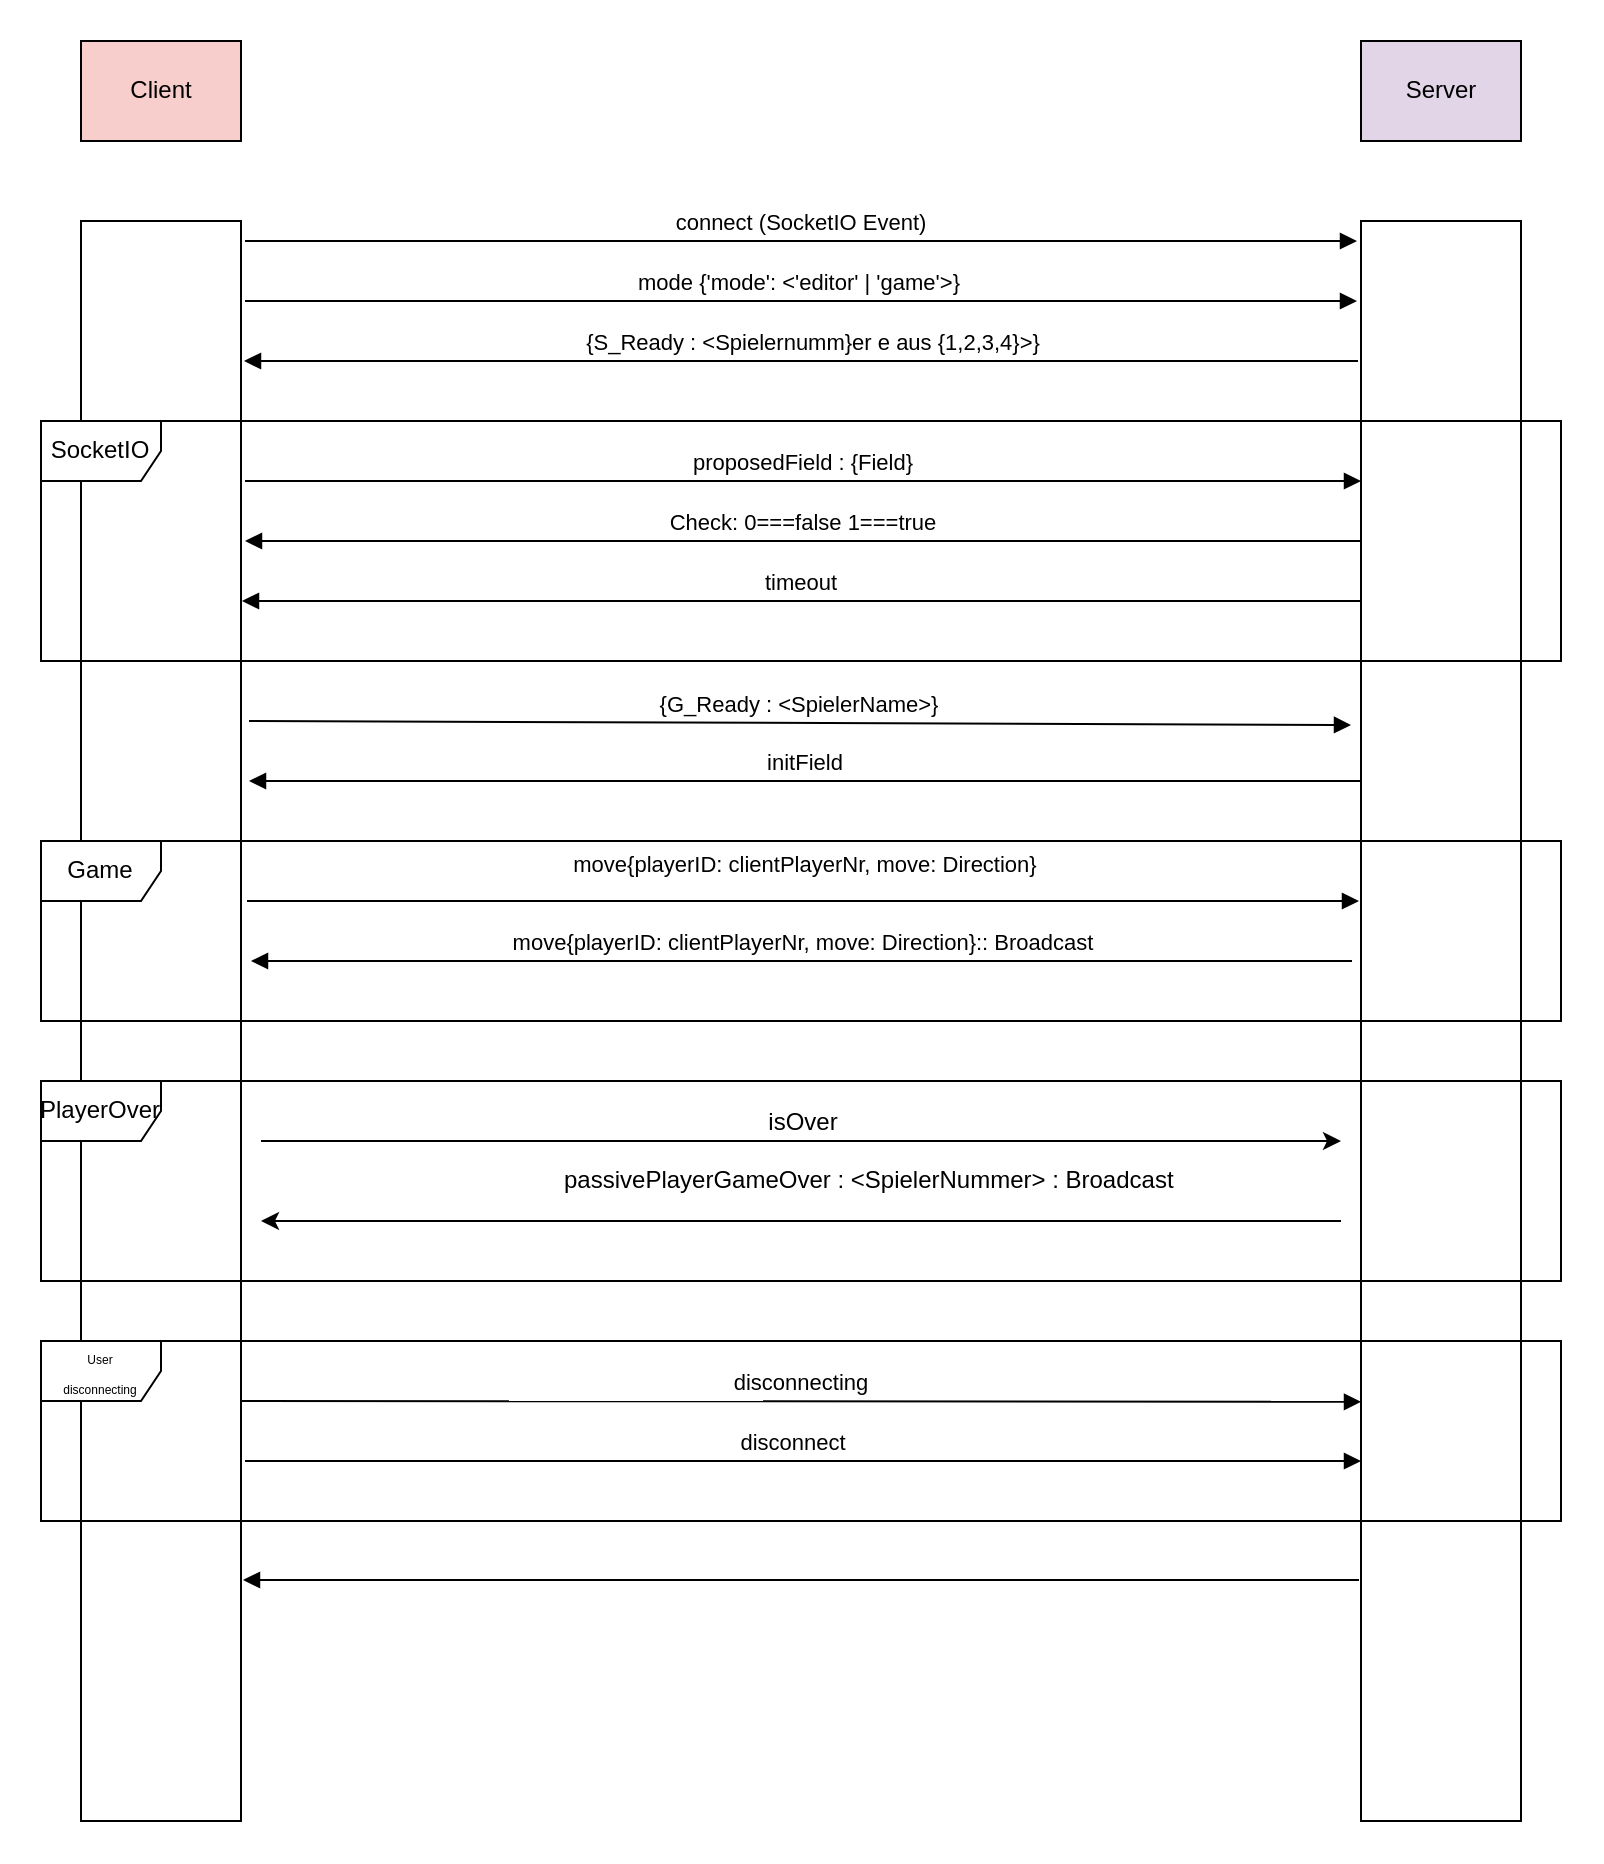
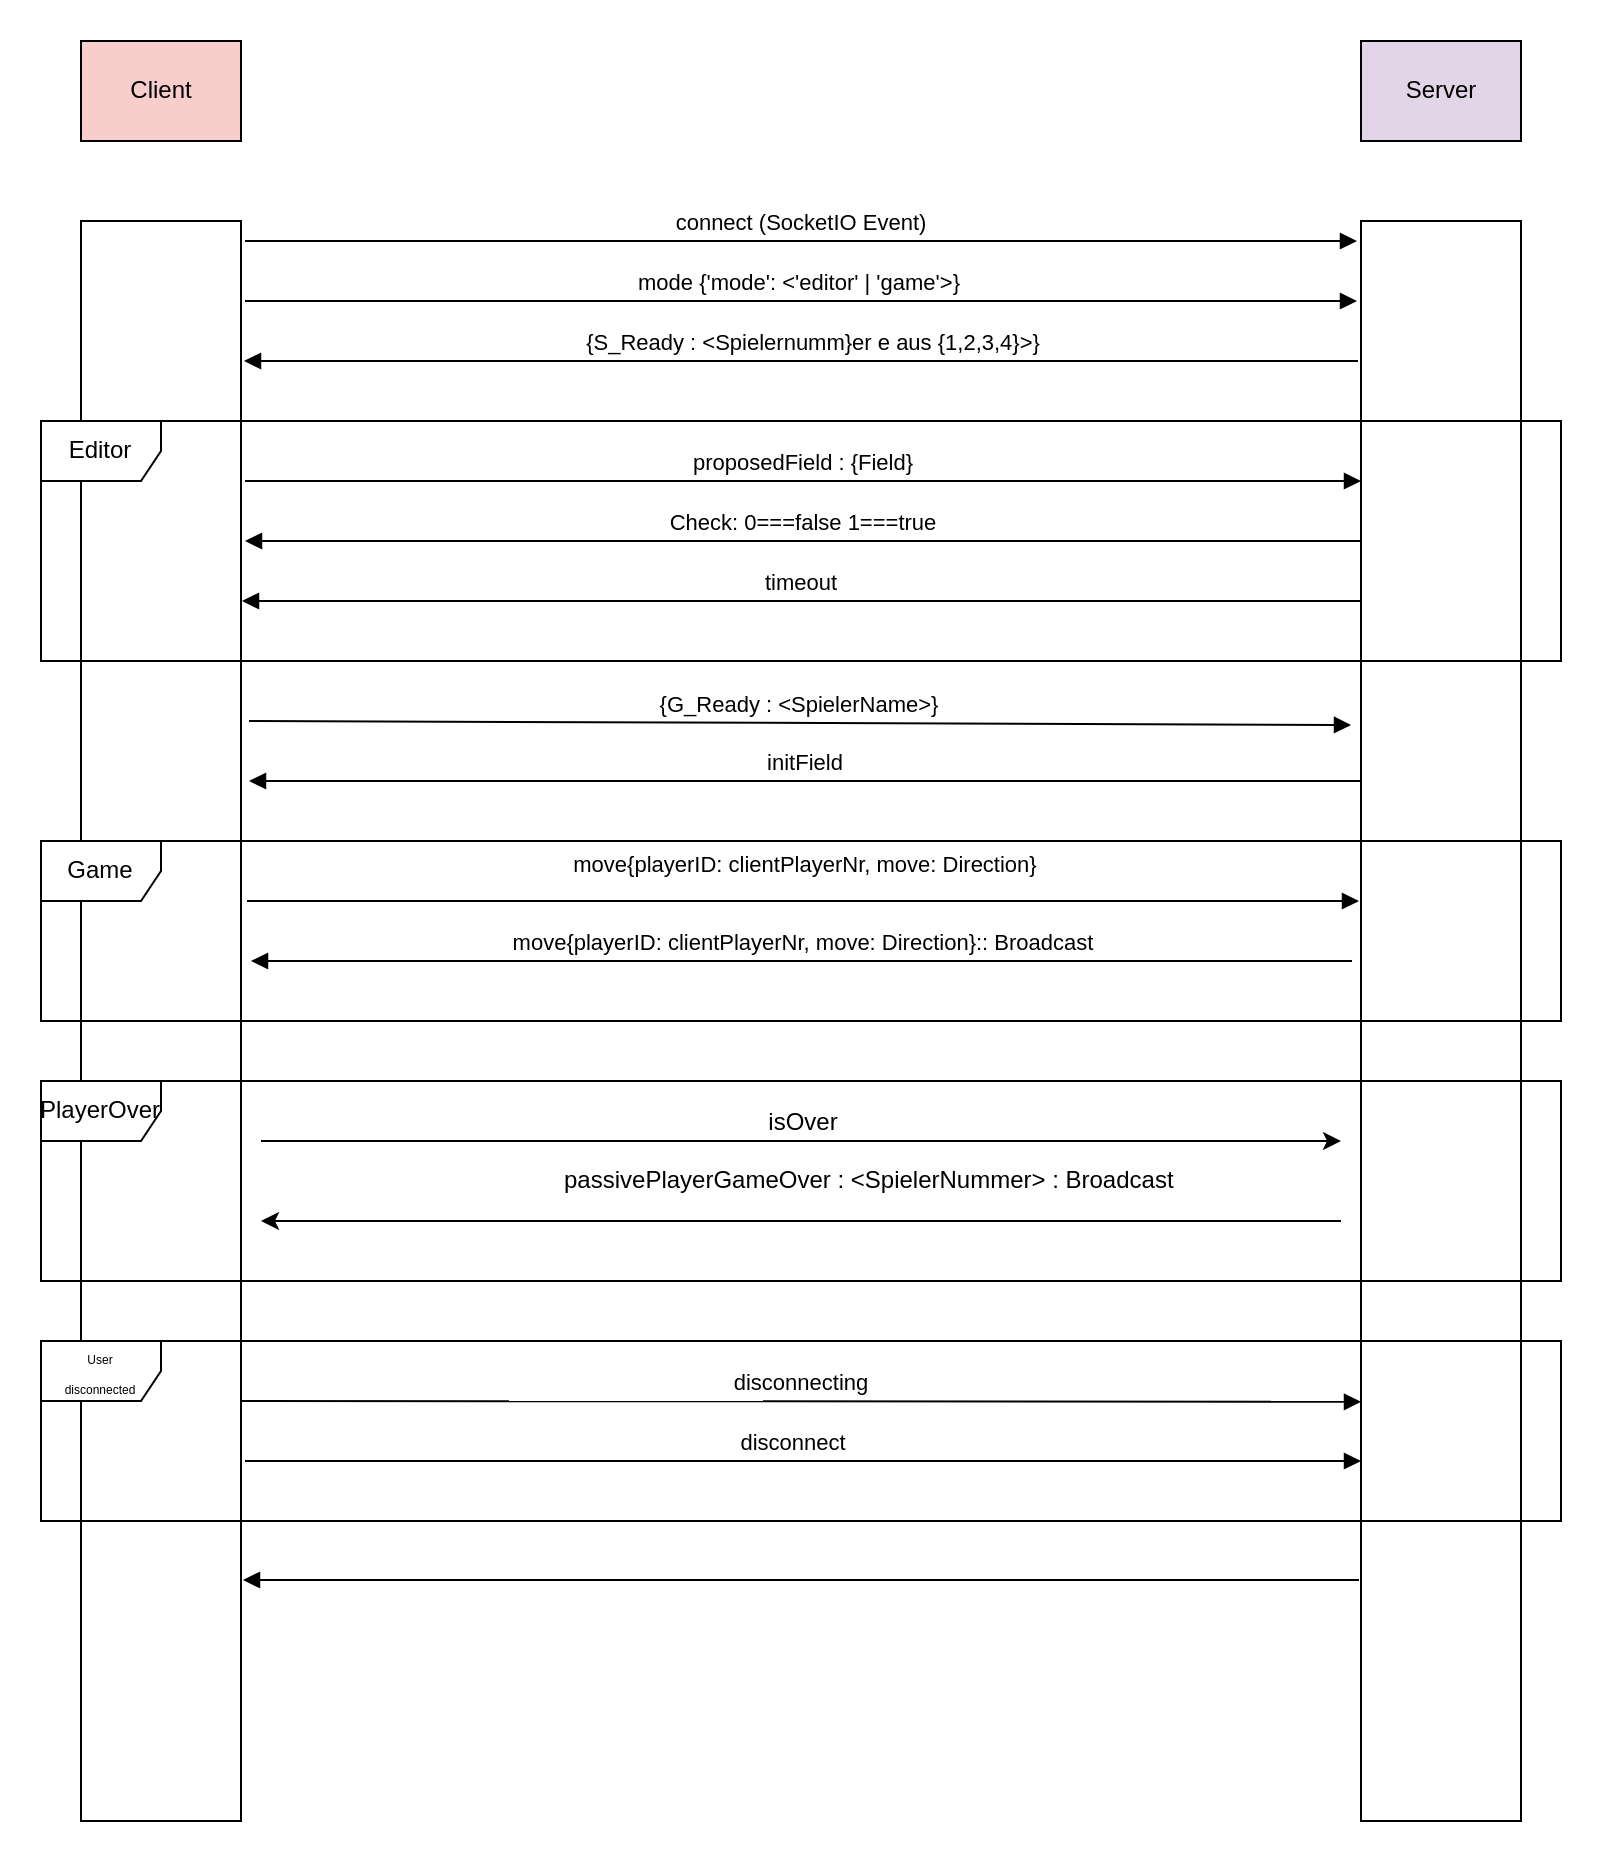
- <mxCell id="18" value="SocketIO" style="shape=umlFrame;whiteSpace=wrap;html=1;" parent="1" vertex="1"><mxGeometry x="20" y="210.017" width="760" height="120" as="geometry" /></mxCell>
+ <mxCell id="18" value="Editor" style="shape=umlFrame;whiteSpace=wrap;html=1;" parent="1" vertex="1"><mxGeometry x="20" y="210.017" width="760" height="120" as="geometry" /></mxCell>
- <mxCell id="24" value="&lt;div&gt;&lt;font style=&quot;font-size: 6px&quot;&gt;User&lt;/font&gt;&lt;/div&gt;&lt;div&gt;&lt;font style=&quot;font-size: 6px&quot;&gt;disconnecting&lt;/font&gt;&lt;/div&gt;" style="shape=umlFrame;whiteSpace=wrap;html=1;" parent="1" vertex="1"><mxGeometry x="20" y="670" width="760" height="90" as="geometry" /></mxCell>
+ <mxCell id="24" value="&lt;div&gt;&lt;font style=&quot;font-size: 6px&quot;&gt;User&lt;/font&gt;&lt;/div&gt;&lt;div&gt;&lt;font style=&quot;font-size: 6px&quot;&gt;disconnected&lt;/font&gt;&lt;/div&gt;" style="shape=umlFrame;whiteSpace=wrap;html=1;" parent="1" vertex="1"><mxGeometry x="20" y="670" width="760" height="90" as="geometry" /></mxCell>
